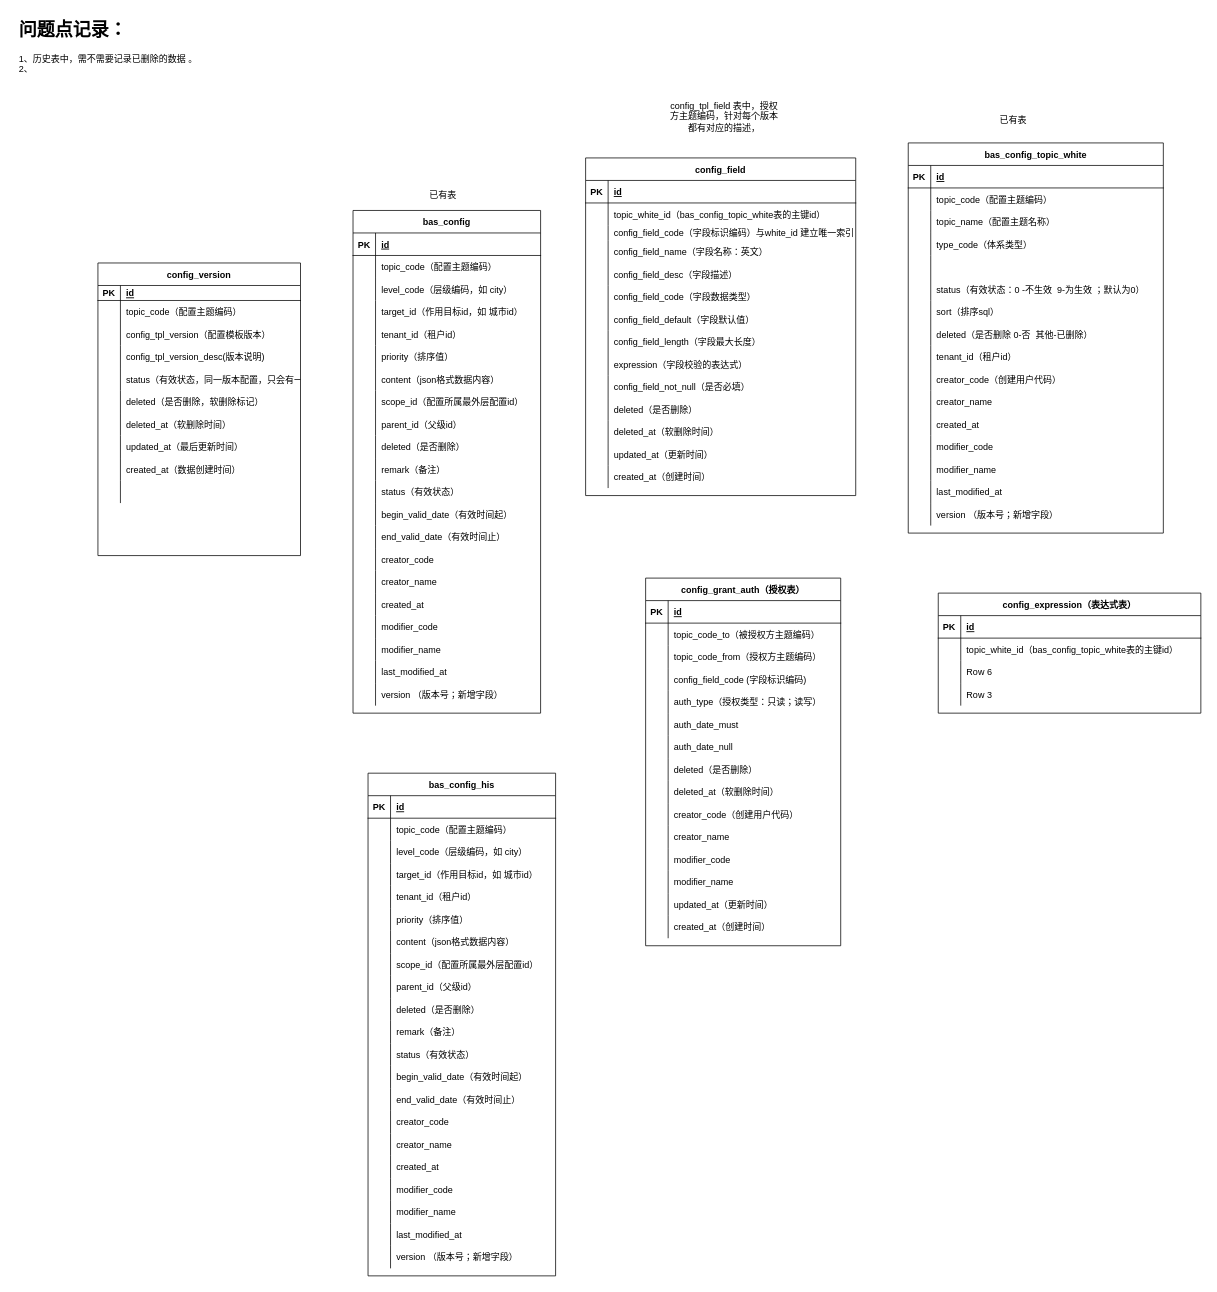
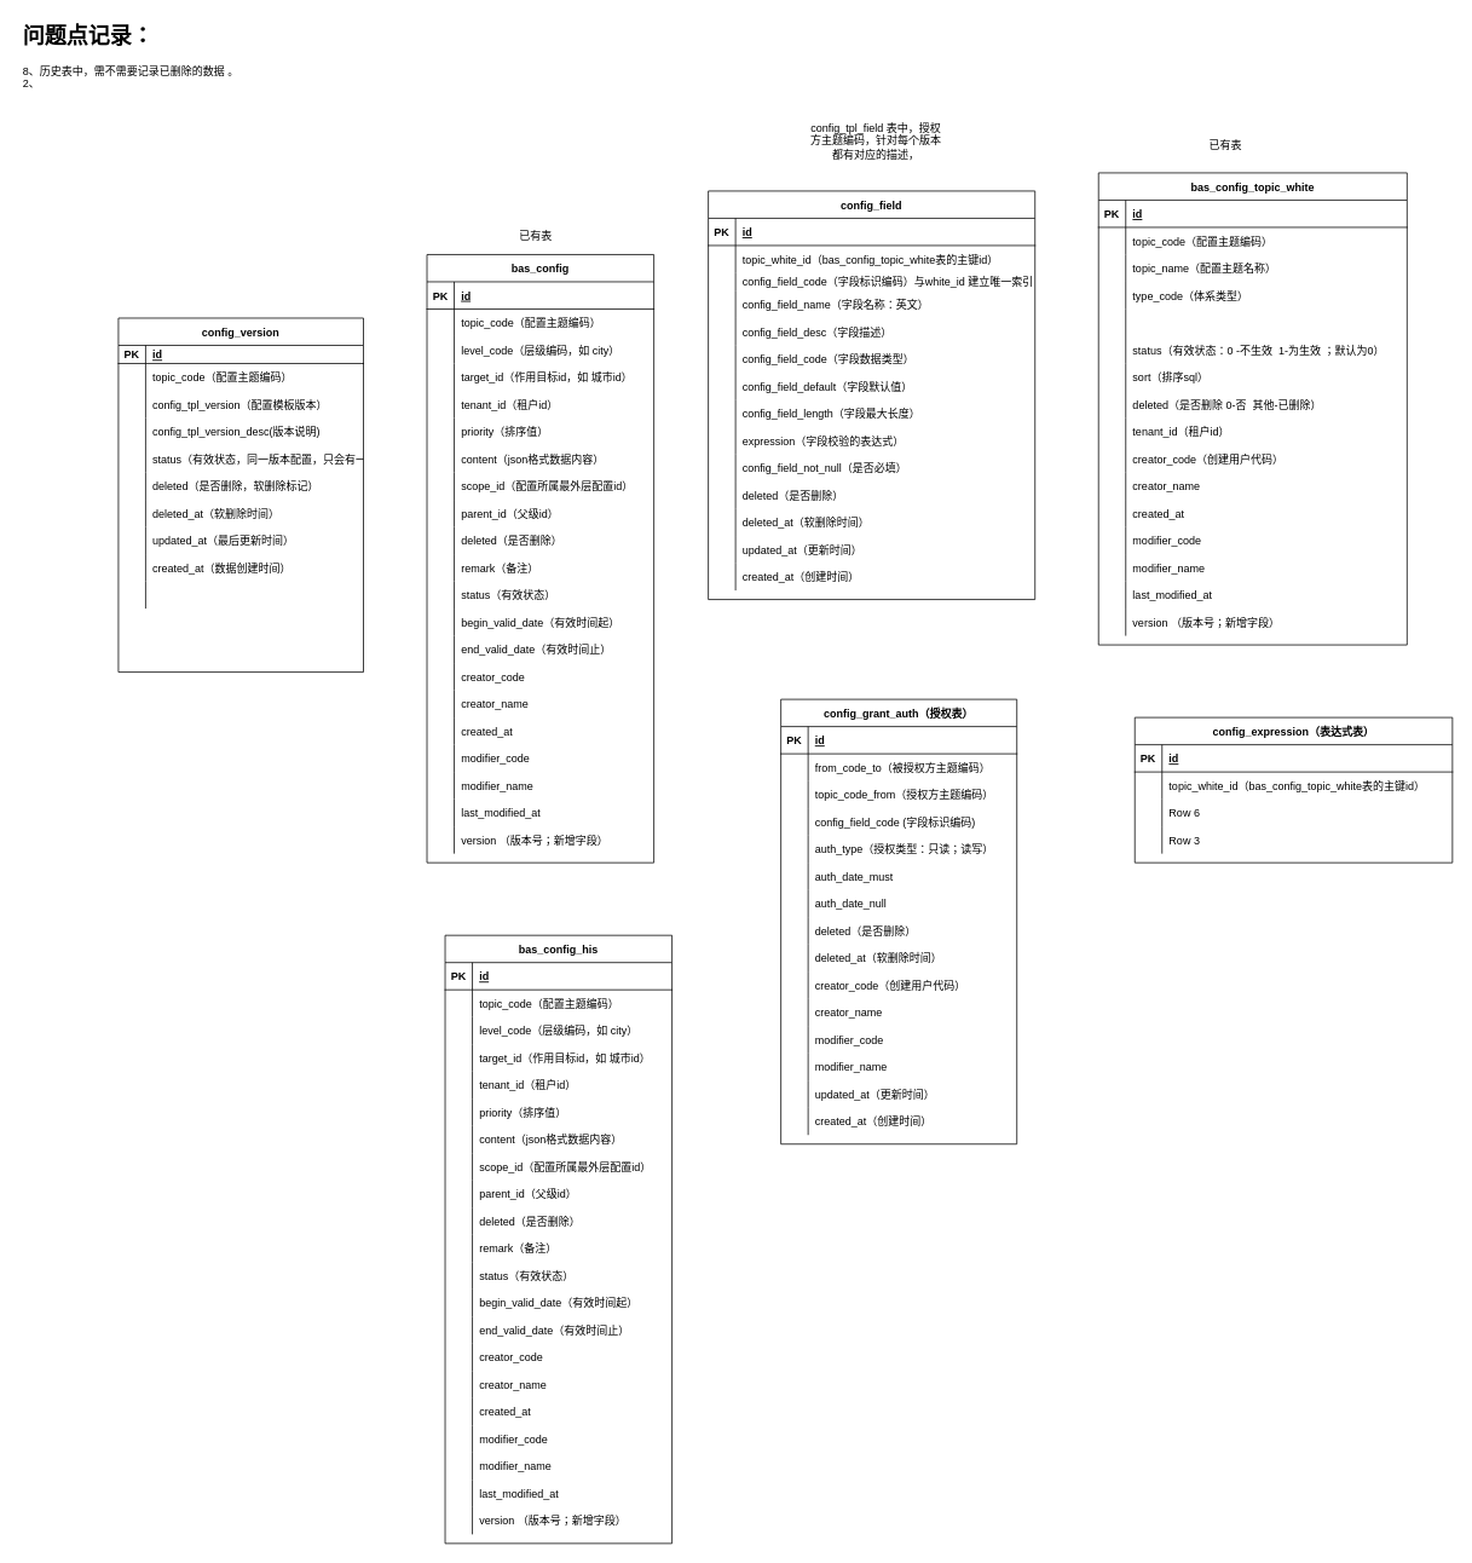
- <mxCell id="314" value="&lt;h1&gt;问题点记录：&lt;/h1&gt;&lt;p&gt;1、历史表中，需不需要记录已删除的数据 。&lt;br&gt;2、&lt;/p&gt;" style="text;html=1;strokeColor=none;fillColor=none;spacing=5;spacingTop=-20;whiteSpace=wrap;overflow=hidden;rounded=0;" vertex="1" parent="1"><mxGeometry x="20" y="20" width="340" height="120" as="geometry" /></mxCell>
+ <mxCell id="314" value="&lt;h1&gt;问题点记录：&lt;/h1&gt;&lt;p&gt;8、历史表中，需不需要记录已删除的数据 。&lt;br&gt;2、&lt;/p&gt;" style="text;html=1;strokeColor=none;fillColor=none;spacing=5;spacingTop=-20;whiteSpace=wrap;overflow=hidden;rounded=0;" vertex="1" parent="1"><mxGeometry x="20" y="20" width="340" height="120" as="geometry" /></mxCell>
- <mxCell id="158" value="status（有效状态：0 -不生效  9-为生效 ；默认为0）" style="shape=partialRectangle;connectable=0;fillColor=none;top=0;left=0;bottom=0;right=0;align=left;spacingLeft=6;overflow=hidden;" vertex="1" parent="156"><mxGeometry x="30" width="310" height="30" as="geometry" /></mxCell>
+ <mxCell id="158" value="status（有效状态：0 -不生效  1-为生效 ；默认为0）" style="shape=partialRectangle;connectable=0;fillColor=none;top=0;left=0;bottom=0;right=0;align=left;spacingLeft=6;overflow=hidden;" vertex="1" parent="156"><mxGeometry x="30" width="310" height="30" as="geometry" /></mxCell>
- <mxCell id="210" value="topic_code_to（被授权方主题编码）" style="shape=partialRectangle;connectable=0;fillColor=none;top=0;left=0;bottom=0;right=0;align=left;spacingLeft=6;overflow=hidden;" vertex="1" parent="208"><mxGeometry x="30" width="230" height="30" as="geometry" /></mxCell>
+ <mxCell id="210" value="from_code_to（被授权方主题编码）" style="shape=partialRectangle;connectable=0;fillColor=none;top=0;left=0;bottom=0;right=0;align=left;spacingLeft=6;overflow=hidden;" vertex="1" parent="208"><mxGeometry x="30" width="230" height="30" as="geometry" /></mxCell>
